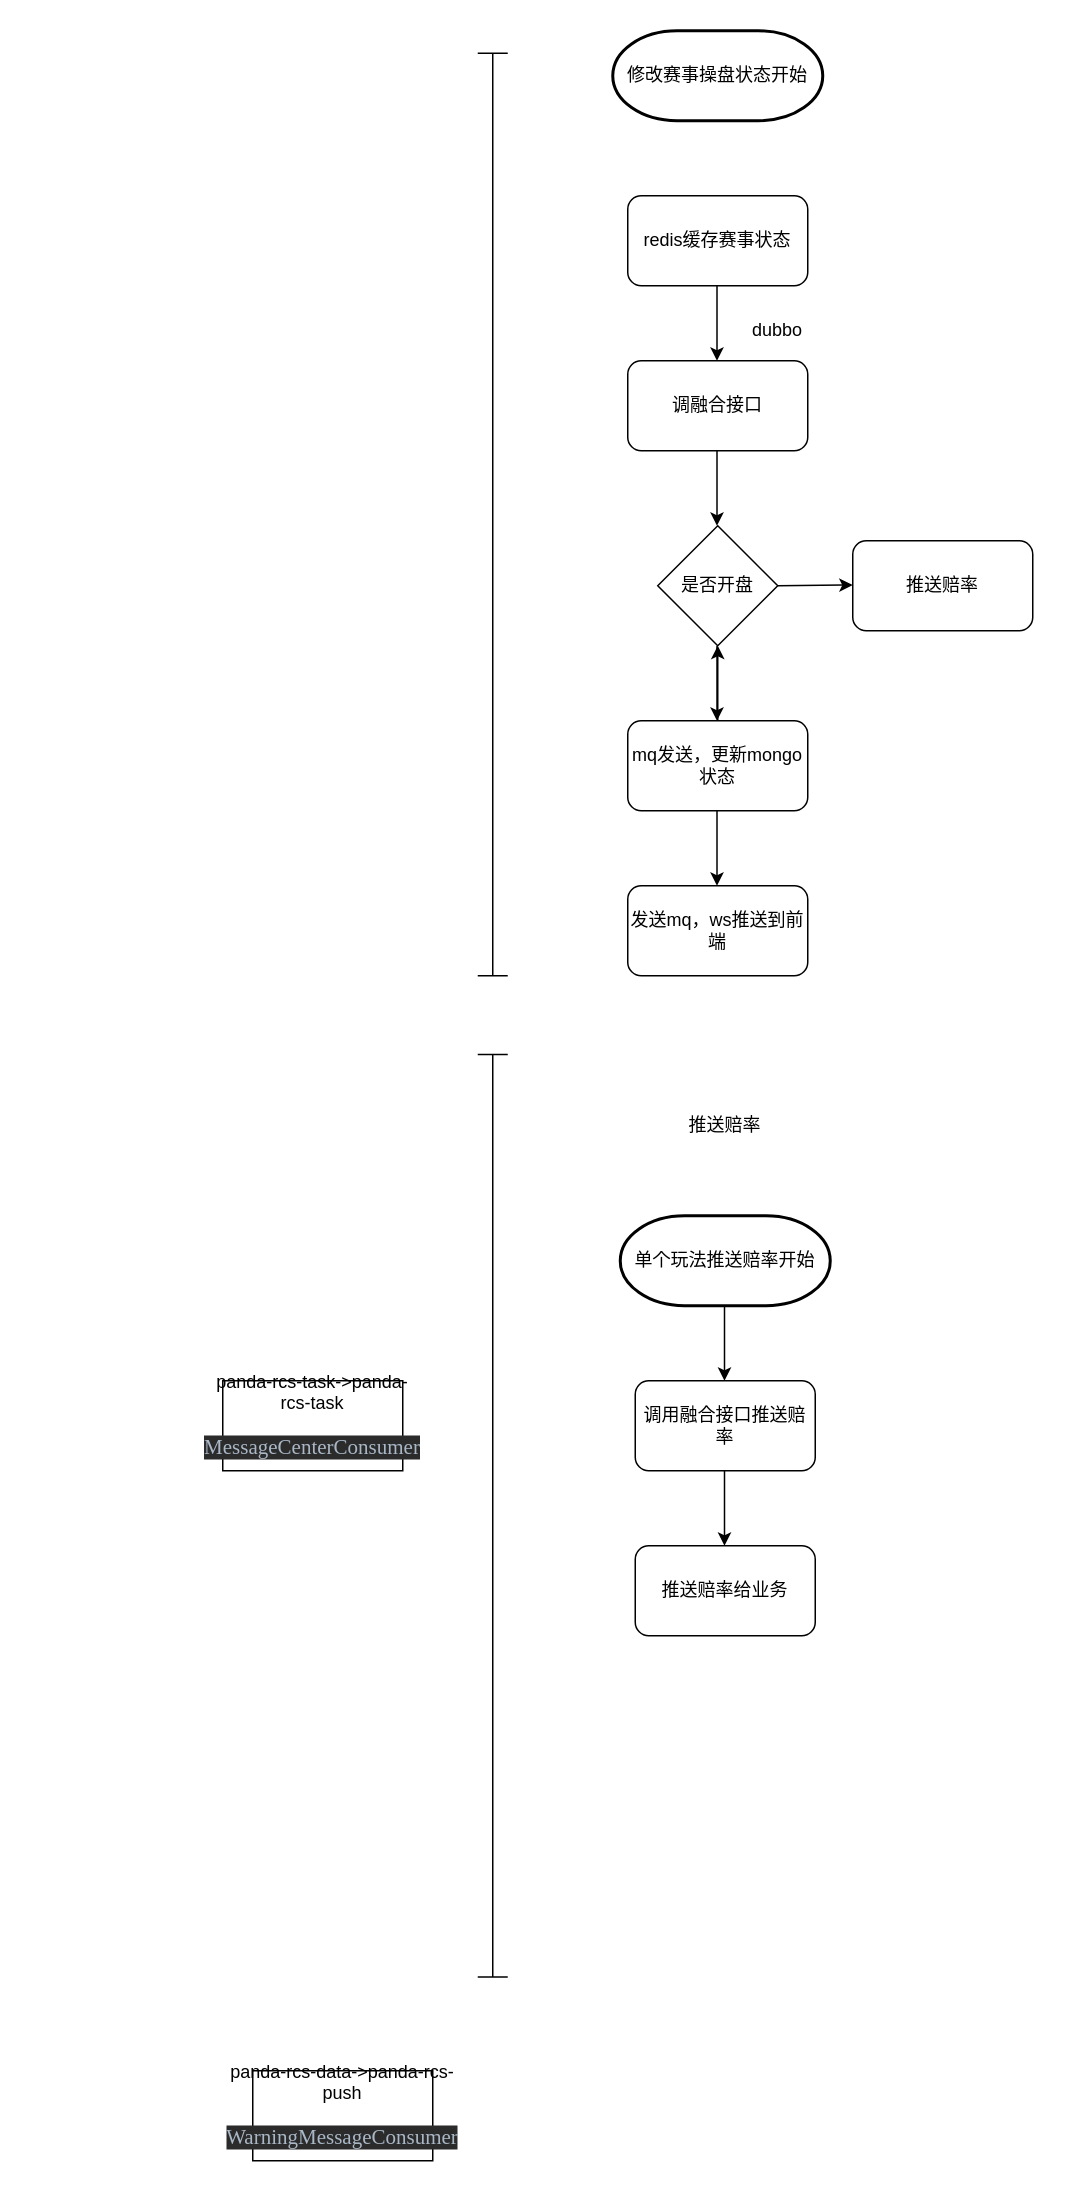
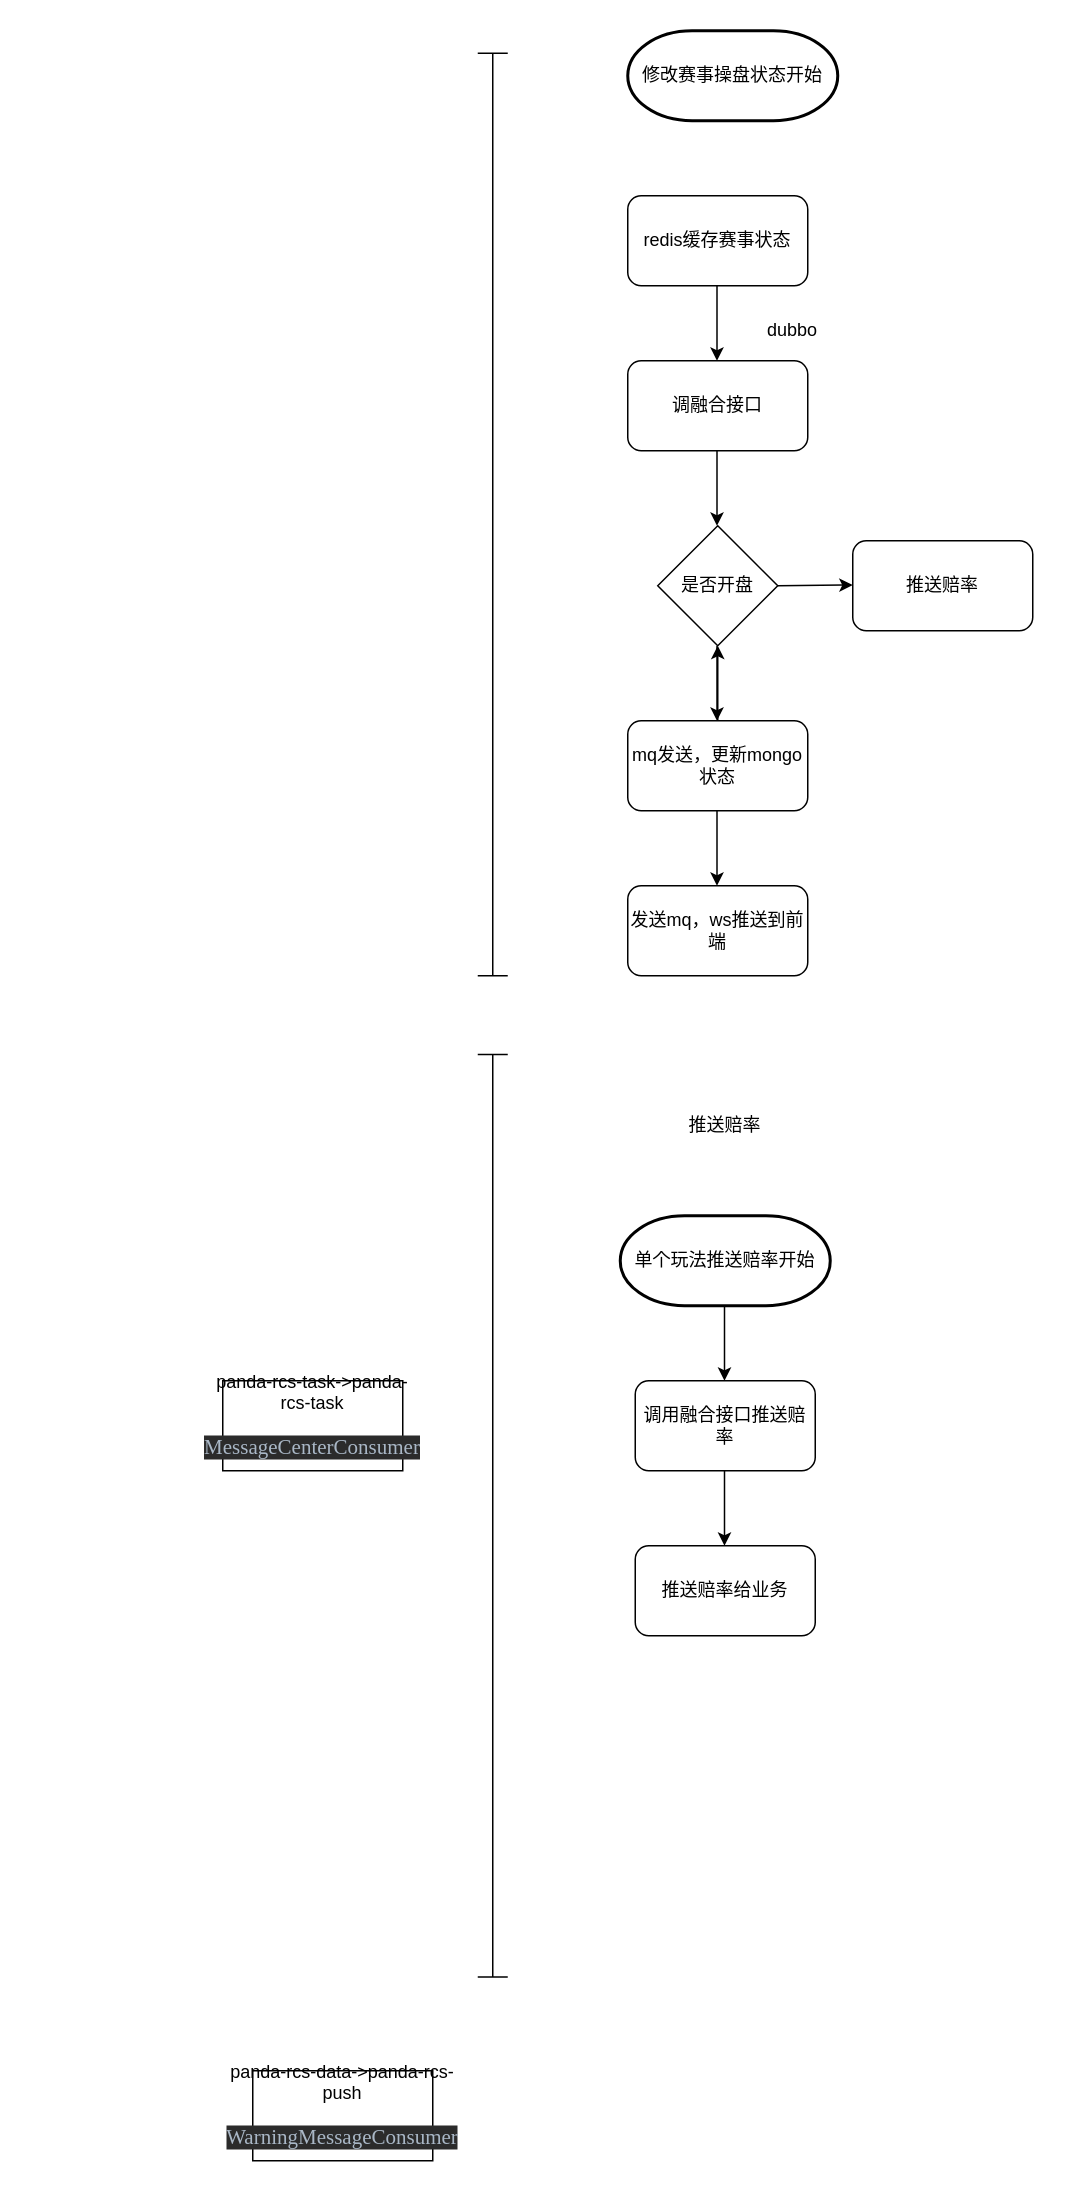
- <mxCell id="2" value="修改赛事操盘状态开始" style="strokeWidth=2;html=1;shape=mxgraph.flowchart.terminator;whiteSpace=wrap;" parent="1" vertex="1"><mxGeometry y="20" width="140" height="60" as="geometry" x="408" /></mxCell>
+ <mxCell id="2" value="修改赛事操盘状态开始" style="strokeWidth=2;html=1;shape=mxgraph.flowchart.terminator;whiteSpace=wrap;" parent="1" vertex="1"><mxGeometry x="418" y="20" width="140" height="60" as="geometry" /></mxCell>
- <mxCell id="17" value="dubbo" style="text;html=1;strokeColor=none;fillColor=none;align=center;verticalAlign=middle;whiteSpace=wrap;rounded=0;" parent="1" vertex="1"><mxGeometry x="498" y="210" width="40" height="20" as="geometry" /></mxCell>
+ <mxCell id="17" value="dubbo" style="text;html=1;strokeColor=none;fillColor=none;align=center;verticalAlign=middle;whiteSpace=wrap;rounded=0;" parent="1" vertex="1"><mxGeometry x="508" y="210" width="40" height="20" as="geometry" /></mxCell>
